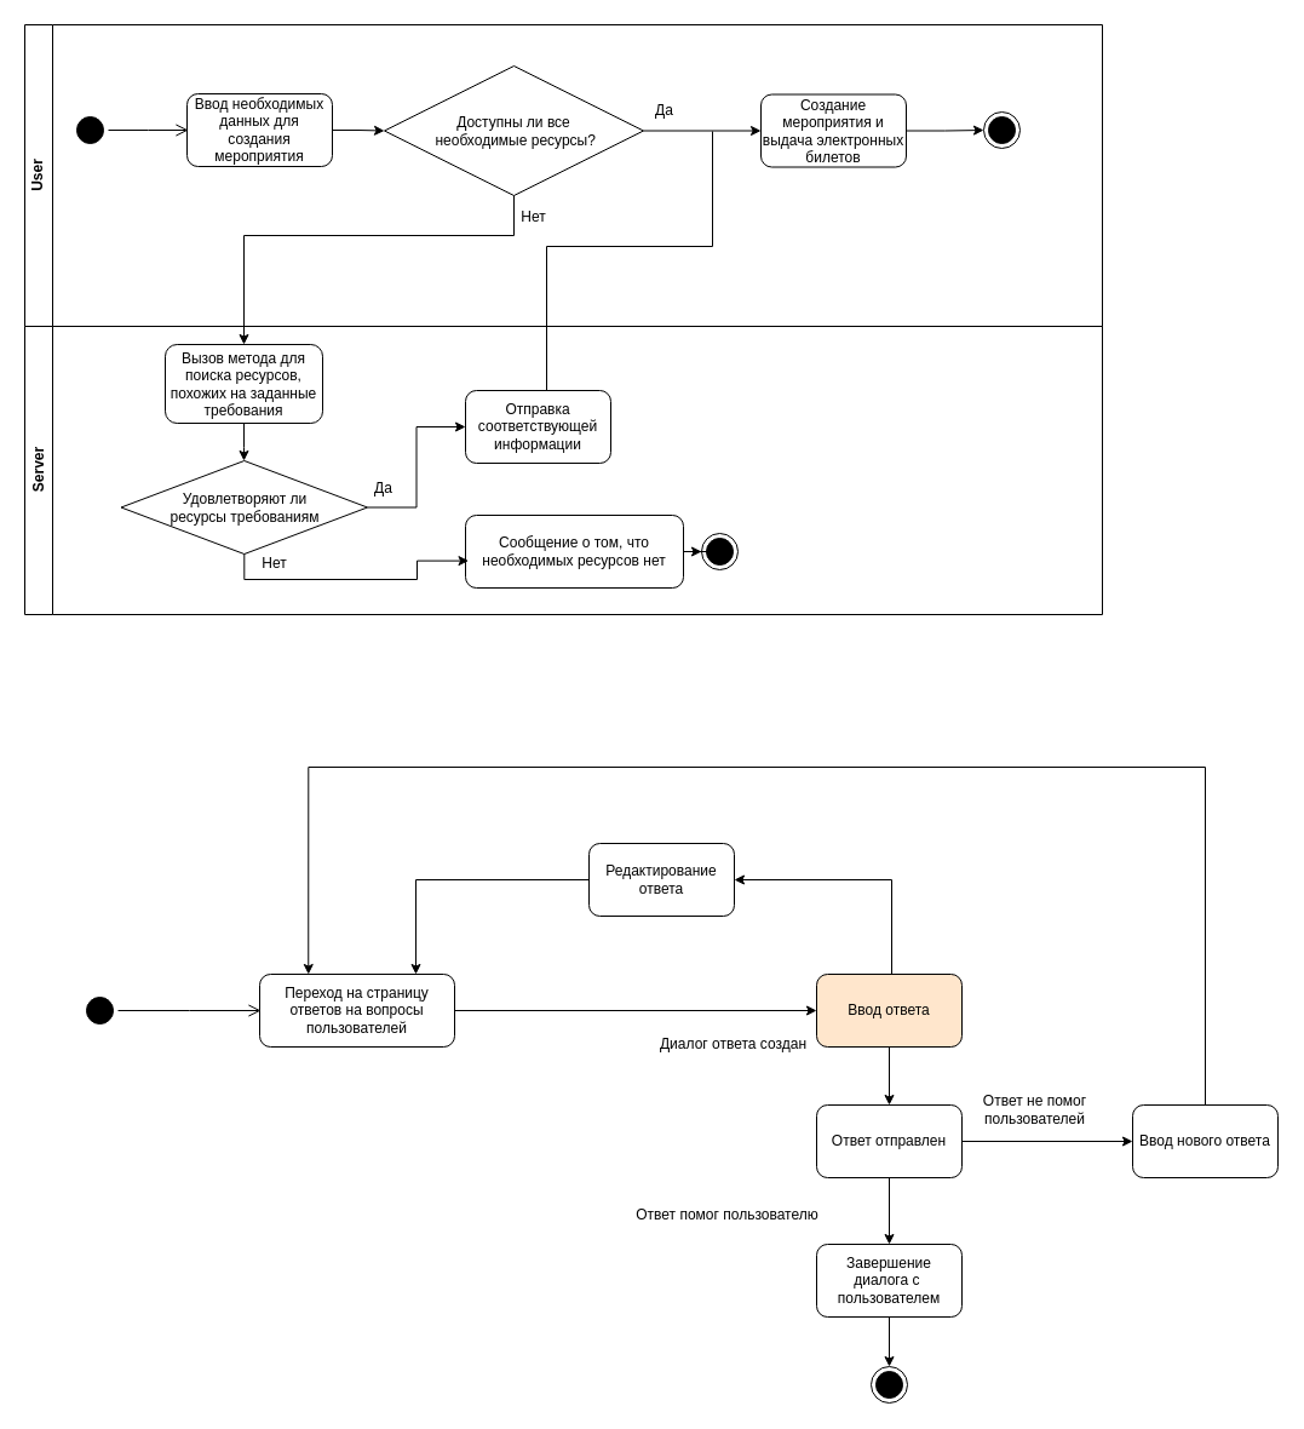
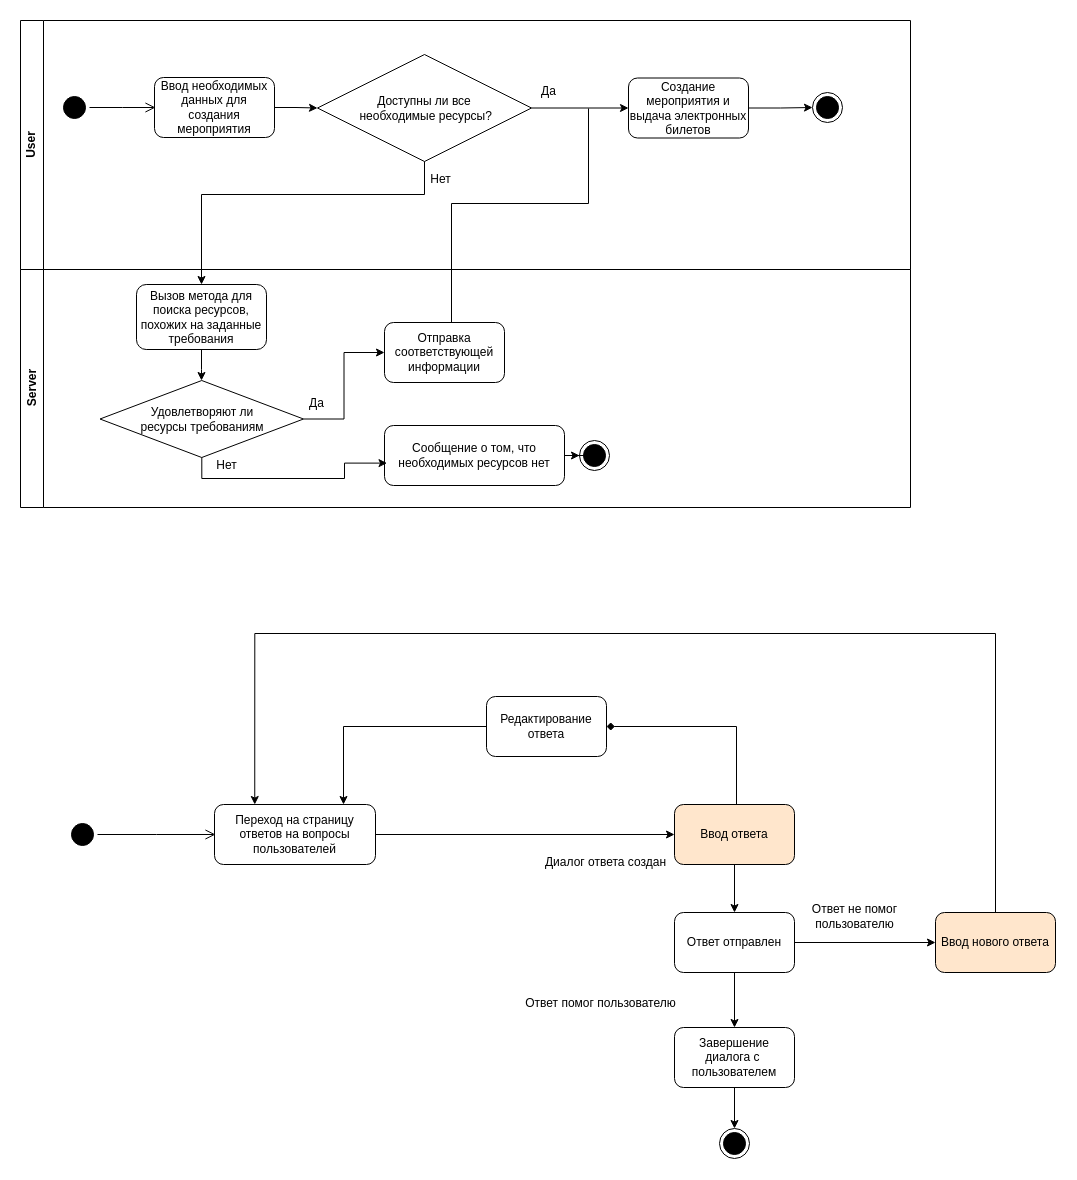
- <mxCell id="33" style="edgeStyle=orthogonalEdgeStyle;rounded=0;orthogonalLoop=1;jettySize=auto;html=1;entryX=1;entryY=0.5;entryDx=0;entryDy=0;" edge="1" parent="1" source="34" target="43"><mxGeometry relative="1" as="geometry"><Array as="points"><mxPoint x="736" y="726" /></Array></mxGeometry></mxCell>
+ <mxCell id="33" style="edgeStyle=orthogonalEdgeStyle;rounded=0;orthogonalLoop=1;jettySize=auto;html=1;entryX=1;entryY=0.5;entryDx=0;entryDy=0;endArrow=diamond;" edge="1" parent="1" source="34" target="43"><mxGeometry relative="1" as="geometry"><Array as="points"><mxPoint x="736" y="726" /></Array></mxGeometry></mxCell>
- <mxCell id="46" value="Ответ не помог &lt;br&gt;пользователей" style="text;html=1;align=center;verticalAlign=middle;resizable=0;points=[];autosize=1;strokeColor=none;fillColor=none;" vertex="1" parent="1"><mxGeometry x="802" y="895" width="103" height="41" as="geometry" /></mxCell>
+ <mxCell id="46" value="Ответ не помог &lt;br&gt;пользователю" style="text;html=1;align=center;verticalAlign=middle;resizable=0;points=[];autosize=1;strokeColor=none;fillColor=none;" vertex="1" parent="1"><mxGeometry x="802" y="895" width="103" height="41" as="geometry" /></mxCell>
- <mxCell id="45" value="Ввод нового ответа" style="rounded=1;whiteSpace=wrap;html=1;" vertex="1" parent="1"><mxGeometry x="935" y="912" width="120" height="60" as="geometry" /></mxCell>
+ <mxCell id="45" value="Ввод нового ответа" style="rounded=1;whiteSpace=wrap;html=1;fillColor=#ffe6cc;" vertex="1" parent="1"><mxGeometry x="935" y="912" width="120" height="60" as="geometry" /></mxCell>
